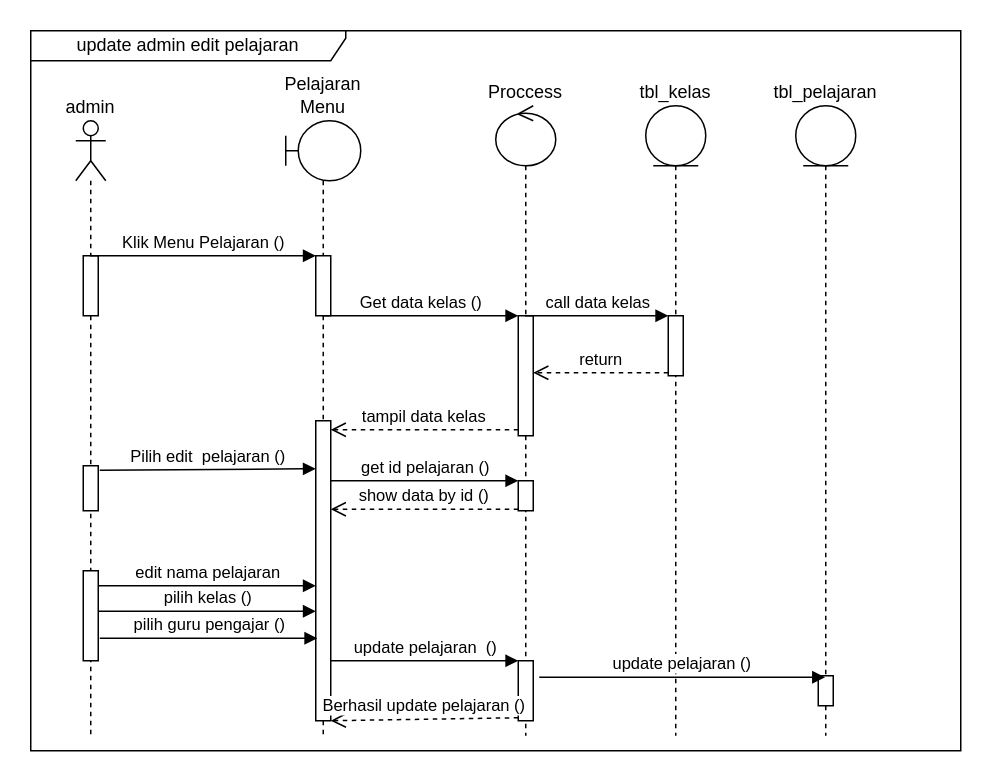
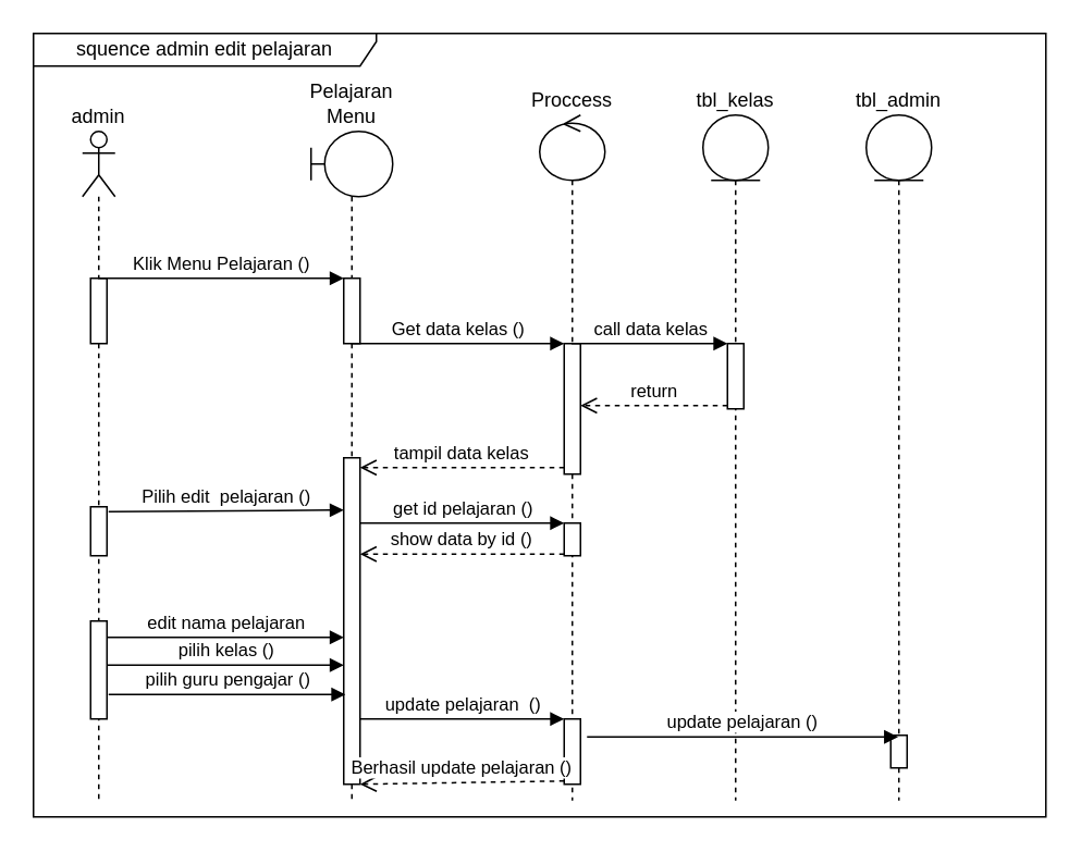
- <mxCell id="15" value="update admin edit pelajaran" style="shape=umlFrame;whiteSpace=wrap;html=1;width=210;height=20;" parent="1" vertex="1"><mxGeometry x="20" y="20" width="620" height="480" as="geometry" /></mxCell>
+ <mxCell id="15" value="squence admin edit pelajaran" style="shape=umlFrame;whiteSpace=wrap;html=1;width=210;height=20;" parent="1" vertex="1"><mxGeometry x="20" y="20" width="620" height="480" as="geometry" /></mxCell>
- <mxCell id="24" value="tbl_pelajaran" style="shape=umlLifeline;participant=umlEntity;perimeter=lifelinePerimeter;whiteSpace=wrap;html=1;container=1;collapsible=0;recursiveResize=0;verticalAlign=bottom;spacingTop=36;outlineConnect=0;fontSize=12;labelPosition=center;verticalLabelPosition=top;align=center;" vertex="1" parent="1"><mxGeometry x="530" y="70" width="40" height="420" as="geometry" /></mxCell>
+ <mxCell id="24" value="tbl_admin" style="shape=umlLifeline;participant=umlEntity;perimeter=lifelinePerimeter;whiteSpace=wrap;html=1;container=1;collapsible=0;recursiveResize=0;verticalAlign=bottom;spacingTop=36;outlineConnect=0;fontSize=12;labelPosition=center;verticalLabelPosition=top;align=center;" vertex="1" parent="1"><mxGeometry x="530" y="70" width="40" height="420" as="geometry" /></mxCell>
